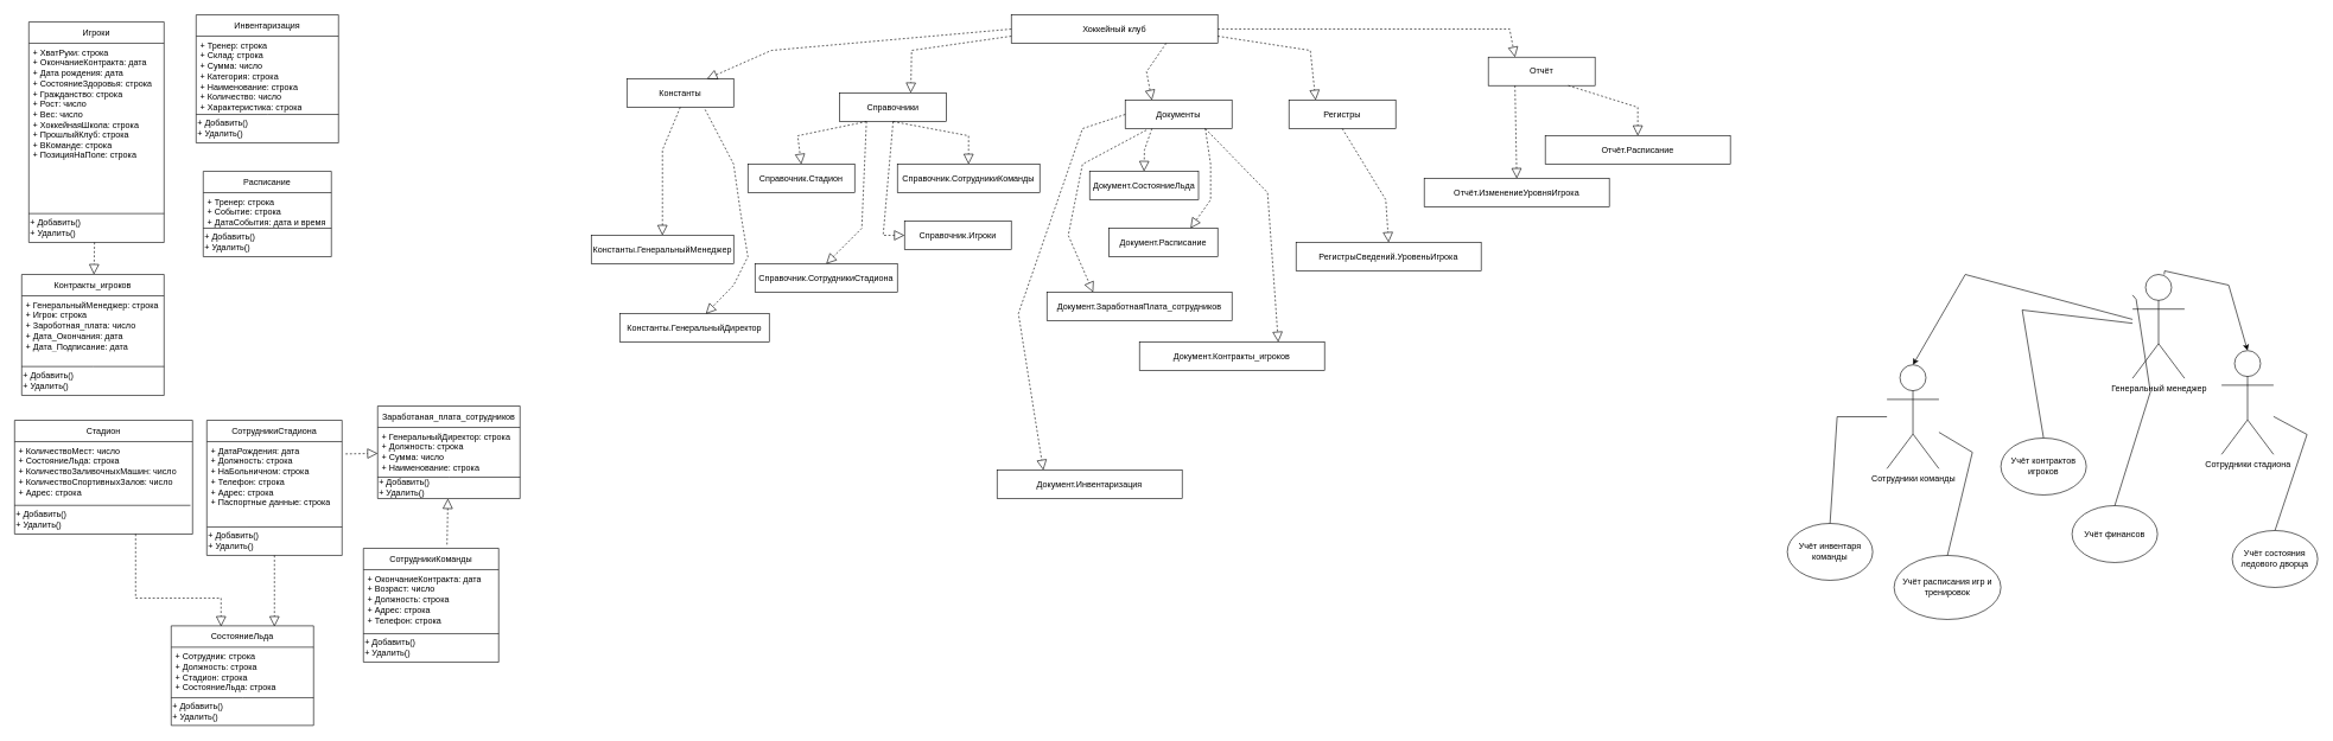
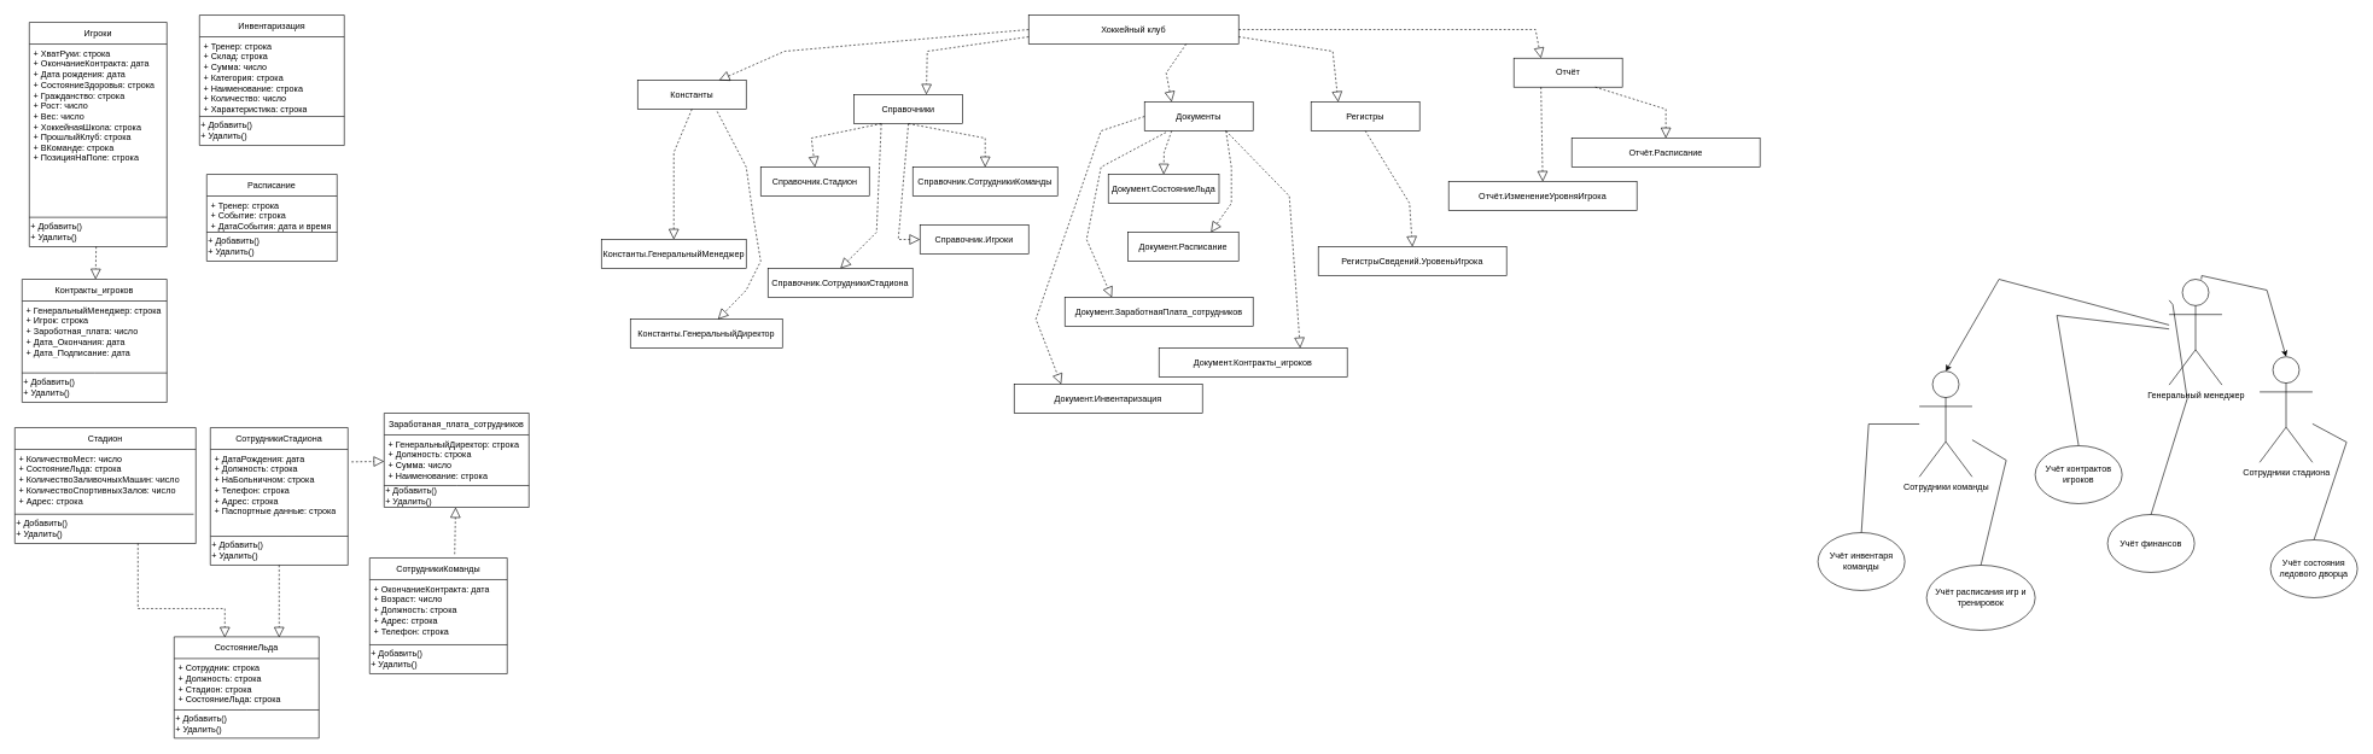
- <mxCell id="93" value="Документ.Инвентаризация" style="rounded=0;whiteSpace=wrap;html=1;" vertex="1" parent="1"><mxGeometry x="1400" y="660" width="260" height="40" as="geometry" /></mxCell>
+ <mxCell id="93" value="Документ.Инвентаризация" style="rounded=0;whiteSpace=wrap;html=1;" vertex="1" parent="1"><mxGeometry x="1400" y="530" width="260" height="40" as="geometry" /></mxCell>
